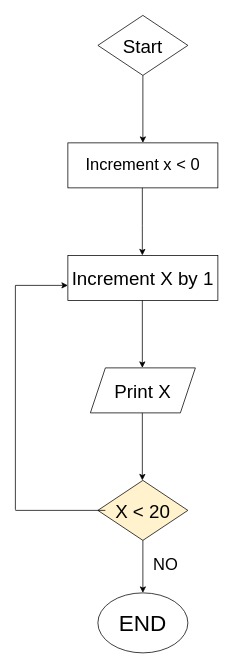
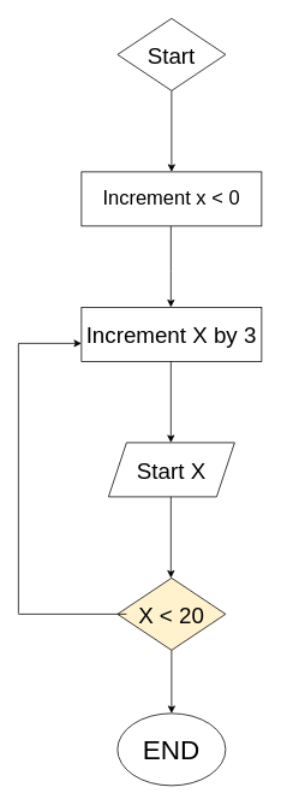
- <mxCell id="6" value="&lt;span style=&quot;font-size: 25px;&quot;&gt;Increment X by 1&lt;/span&gt;" style="rounded=0;whiteSpace=wrap;html=1;" vertex="1" parent="1"><mxGeometry x="90" y="340" width="200" height="60" as="geometry" /></mxCell>
+ <mxCell id="6" value="&lt;span style=&quot;font-size: 25px;&quot;&gt;Increment X by 3&lt;/span&gt;" style="rounded=0;whiteSpace=wrap;html=1;" vertex="1" parent="1"><mxGeometry x="90" y="340" width="200" height="60" as="geometry" /></mxCell>
- <mxCell id="7" value="&lt;span style=&quot;font-size: 25px;&quot;&gt;Print X&lt;/span&gt;" style="shape=parallelogram;perimeter=parallelogramPerimeter;whiteSpace=wrap;html=1;fixedSize=1;" vertex="1" parent="1"><mxGeometry x="120" y="490" width="140" height="60" as="geometry" /></mxCell>
+ <mxCell id="7" value="&lt;span style=&quot;font-size: 25px;&quot;&gt;Start X&lt;/span&gt;" style="shape=parallelogram;perimeter=parallelogramPerimeter;whiteSpace=wrap;html=1;fixedSize=1;" vertex="1" parent="1"><mxGeometry x="120" y="490" width="140" height="60" as="geometry" /></mxCell>
- <mxCell id="16" value="&lt;font style=&quot;font-size: 22px;&quot;&gt;NO&lt;/font&gt;" style="text;html=1;align=center;verticalAlign=middle;resizable=0;points=[];autosize=1;strokeColor=none;fillColor=none;" vertex="1" parent="1"><mxGeometry x="190" y="733" width="60" height="40" as="geometry" /></mxCell>
